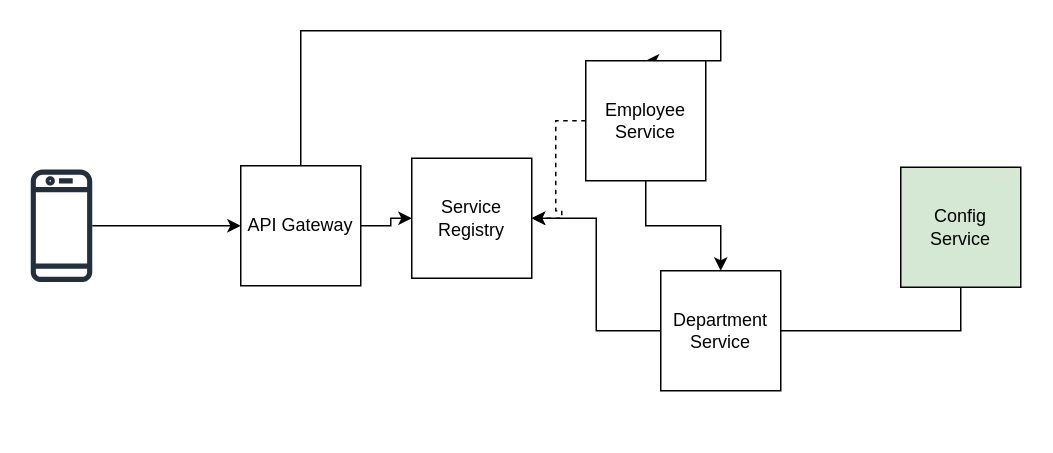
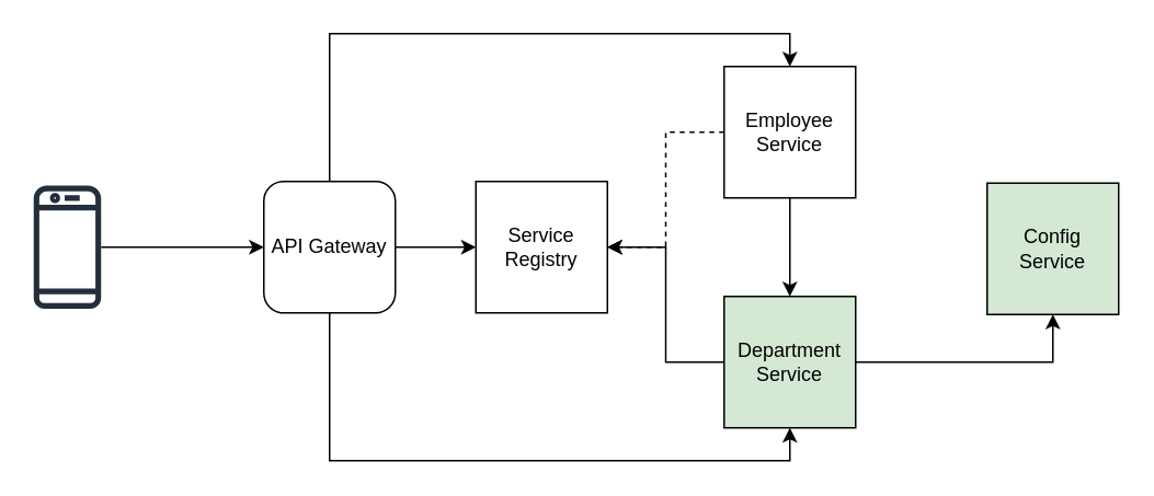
- <mxCell id="9" value="Employee Service" style="whiteSpace=wrap;html=1;aspect=fixed;" vertex="1" parent="1"><mxGeometry x="390" y="40" width="80" height="80" as="geometry" /></mxCell>
+ <mxCell id="9" value="Employee Service" style="whiteSpace=wrap;html=1;aspect=fixed;" vertex="1" parent="1"><mxGeometry x="440" y="40" width="80" height="80" as="geometry" /></mxCell>
- <mxCell id="6" value="Service Registry" style="whiteSpace=wrap;html=1;aspect=fixed;" vertex="1" parent="1"><mxGeometry x="274" y="105" width="80" height="80" as="geometry" /></mxCell>
+ <mxCell id="6" value="Service Registry" style="whiteSpace=wrap;html=1;aspect=fixed;" vertex="1" parent="1"><mxGeometry x="289" y="110" width="80" height="80" as="geometry" /></mxCell>
- <mxCell id="5" value="API Gateway" style="whiteSpace=wrap;html=1;aspect=fixed;" vertex="1" parent="1"><mxGeometry x="160" y="110" width="80" height="80" as="geometry" /></mxCell>
+ <mxCell id="5" value="API Gateway" style="whiteSpace=wrap;html=1;aspect=fixed;rounded=1;" vertex="1" parent="1"><mxGeometry x="160" y="110" width="80" height="80" as="geometry" /></mxCell>
- <mxCell id="11" style="edgeStyle=orthogonalEdgeStyle;rounded=0;orthogonalLoop=1;jettySize=auto;html=1;entryX=0.5;entryY=1;entryDx=0;entryDy=0;endArrow=none;" edge="1" parent="1" source="12" target="15"><mxGeometry relative="1" as="geometry" /></mxCell>
+ <mxCell id="11" style="edgeStyle=orthogonalEdgeStyle;rounded=0;orthogonalLoop=1;jettySize=auto;html=1;entryX=0.5;entryY=1;entryDx=0;entryDy=0;" edge="1" parent="1" source="12" target="15"><mxGeometry relative="1" as="geometry" /></mxCell>
- <mxCell id="12" value="Department Service" style="whiteSpace=wrap;html=1;aspect=fixed;" vertex="1" parent="1"><mxGeometry x="440" y="180" width="80" height="80" as="geometry" /></mxCell>
+ <mxCell id="12" value="Department Service" style="whiteSpace=wrap;html=1;aspect=fixed;fillColor=#d5e8d4;" vertex="1" parent="1"><mxGeometry x="440" y="180" width="80" height="80" as="geometry" /></mxCell>
+ <mxCell id="4" style="edgeStyle=orthogonalEdgeStyle;rounded=0;orthogonalLoop=1;jettySize=auto;html=1;entryX=0.5;entryY=1;entryDx=0;entryDy=0;" edge="1" parent="1" source="5" target="12"><mxGeometry relative="1" as="geometry"><Array as="points"><mxPoint x="200" y="280" /><mxPoint x="480" y="280" /></Array></mxGeometry></mxCell>
